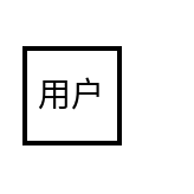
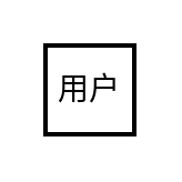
- <mxCell id="2" value="用户" style="strokeWidth=2;whiteSpace=wrap;html=1;align=center;fontSize=14;" vertex="1" parent="1"><mxGeometry x="10" y="20" width="40" height="40" as="geometry" /></mxCell>
+ <mxCell id="2" value="用户" style="strokeWidth=2;whiteSpace=wrap;html=1;align=center;fontSize=14;" vertex="1" parent="1"><mxGeometry x="20" y="20" width="40" height="40" as="geometry" /></mxCell>
